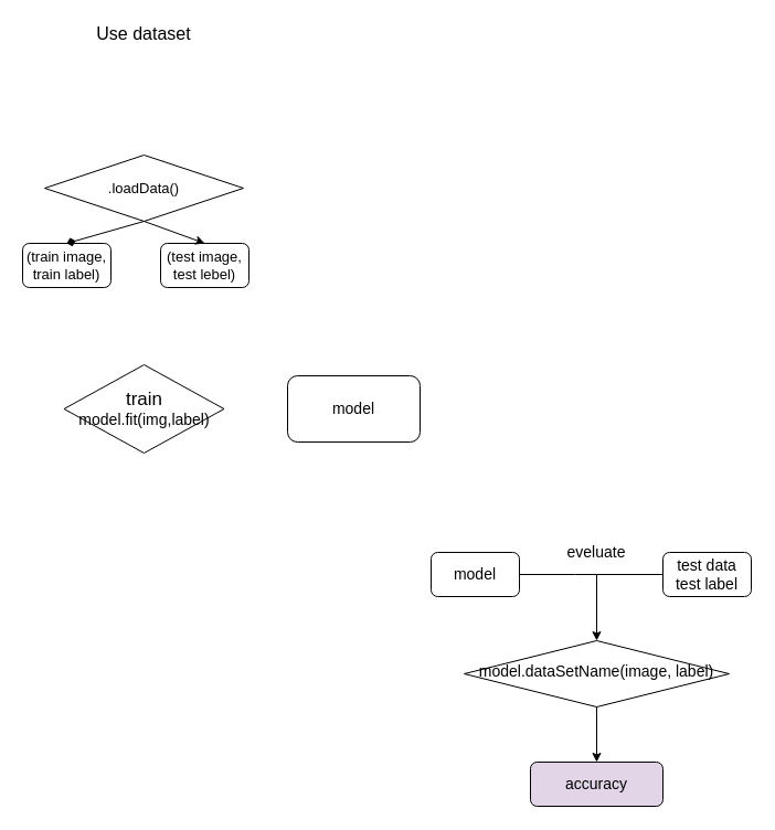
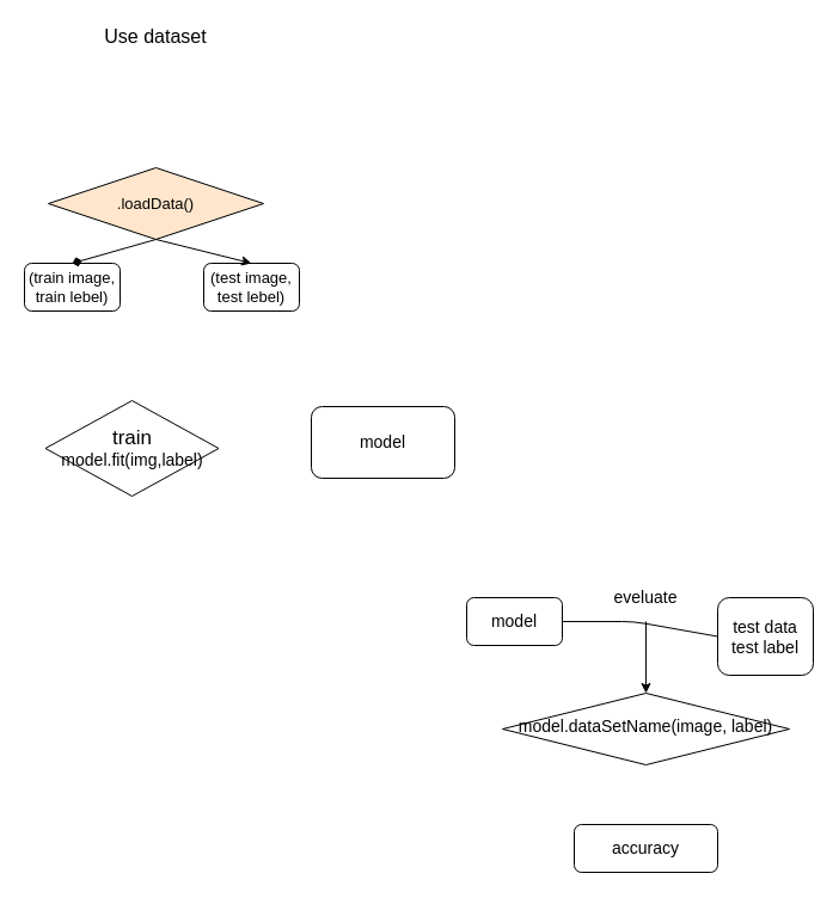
- <mxCell id="10" value=".loadData()" style="rhombus;whiteSpace=wrap;html=1;fontSize=13;" vertex="1" parent="1"><mxGeometry x="40" y="140" width="180" height="60" as="geometry" /></mxCell>
+ <mxCell id="10" value=".loadData()" style="rhombus;whiteSpace=wrap;html=1;fontSize=13;fillColor=#ffe6cc;" vertex="1" parent="1"><mxGeometry x="40" y="140" width="180" height="60" as="geometry" /></mxCell>
- <mxCell id="11" value="(train image, train label)" style="rounded=1;whiteSpace=wrap;html=1;fontSize=13;" vertex="1" parent="1"><mxGeometry x="20" y="220" width="80" height="40" as="geometry" /></mxCell>
+ <mxCell id="11" value="(train image, train lebel)" style="rounded=1;whiteSpace=wrap;html=1;fontSize=13;" vertex="1" parent="1"><mxGeometry x="20" y="220" width="80" height="40" as="geometry" /></mxCell>
- <mxCell id="12" value="(test image, test lebel)" style="rounded=1;whiteSpace=wrap;html=1;fontSize=13;" vertex="1" parent="1"><mxGeometry x="145" y="220" width="80" height="40" as="geometry" /></mxCell>
+ <mxCell id="12" value="(test image, test lebel)" style="rounded=1;whiteSpace=wrap;html=1;fontSize=13;" vertex="1" parent="1"><mxGeometry x="170" y="220" width="80" height="40" as="geometry" /></mxCell>
- <mxCell id="17" value="&lt;font style=&quot;font-size: 17px&quot;&gt;train&lt;/font&gt;&lt;br&gt;model.fit(img,label)" style="rhombus;whiteSpace=wrap;html=1;fontSize=14;" vertex="1" parent="1"><mxGeometry x="57.5" y="330" width="145" height="80" as="geometry" /></mxCell>
+ <mxCell id="17" value="&lt;font style=&quot;font-size: 17px&quot;&gt;train&lt;/font&gt;&lt;br&gt;model.fit(img,label)" style="rhombus;whiteSpace=wrap;html=1;fontSize=14;" vertex="1" parent="1"><mxGeometry x="37.5" y="335" width="145" height="80" as="geometry" /></mxCell>
- <mxCell id="5" value="test data&lt;br style=&quot;font-size: 14px;&quot;&gt;test label" style="rounded=1;whiteSpace=wrap;html=1;fontSize=14;glass=0;strokeWidth=1;shadow=0;" vertex="1" parent="1"><mxGeometry x="600" y="500" width="80" height="40" as="geometry" /></mxCell>
+ <mxCell id="5" value="test data&lt;br style=&quot;font-size: 14px;&quot;&gt;test label" style="rounded=1;whiteSpace=wrap;html=1;fontSize=14;glass=0;strokeWidth=1;shadow=0;" vertex="1" parent="1"><mxGeometry x="600" y="500" width="80" height="65" as="geometry" /></mxCell>
- <mxCell id="8" value="" style="endArrow=classic;html=1;exitX=0.5;exitY=1;exitDx=0;exitDy=0;fontSize=14;" edge="1" parent="1" source="3" target="2"><mxGeometry width="50" height="50" relative="1" as="geometry"><mxPoint x="720" y="560" as="sourcePoint" /><mxPoint x="770" y="510" as="targetPoint" /></mxGeometry></mxCell>
- <mxCell id="2" value="accuracy" style="rounded=1;whiteSpace=wrap;html=1;fontSize=14;glass=0;strokeWidth=1;shadow=0;fillColor=#e1d5e7;" vertex="1" parent="1"><mxGeometry x="480" y="690" width="120" height="40" as="geometry" /></mxCell>
+ <mxCell id="2" value="accuracy" style="rounded=1;whiteSpace=wrap;html=1;fontSize=14;glass=0;strokeWidth=1;shadow=0;" vertex="1" parent="1"><mxGeometry x="480" y="690" width="120" height="40" as="geometry" /></mxCell>
